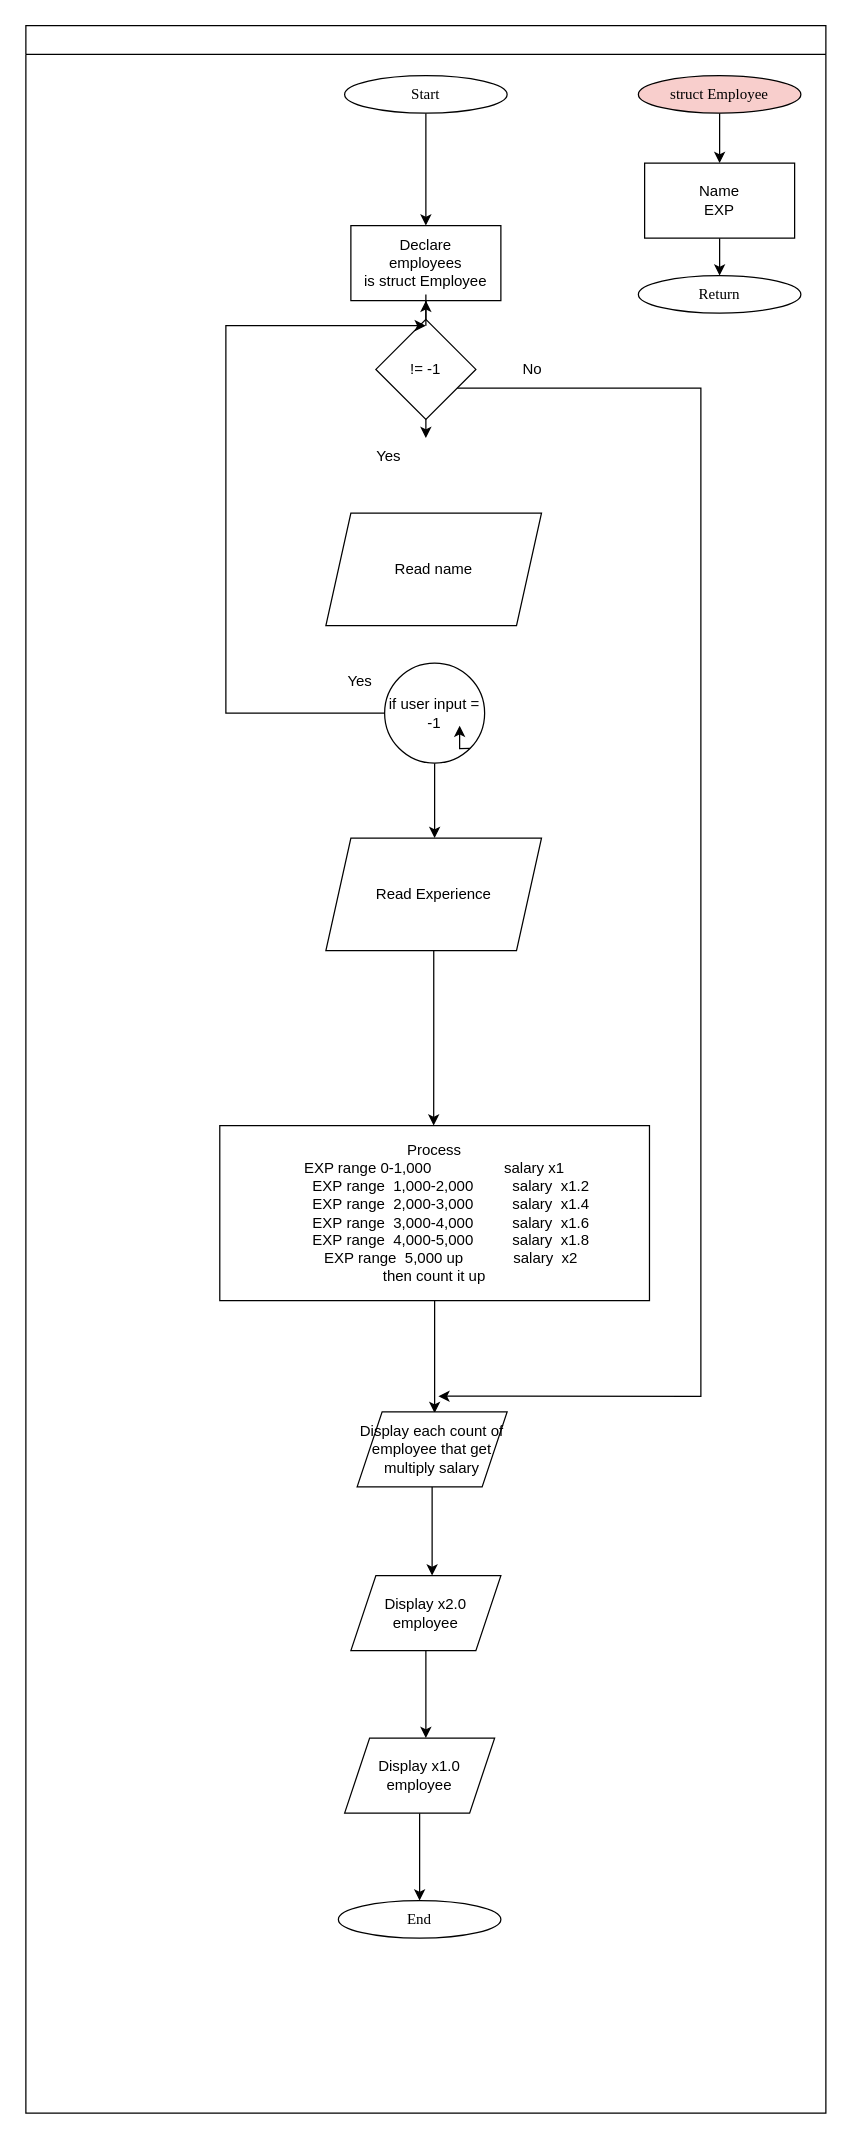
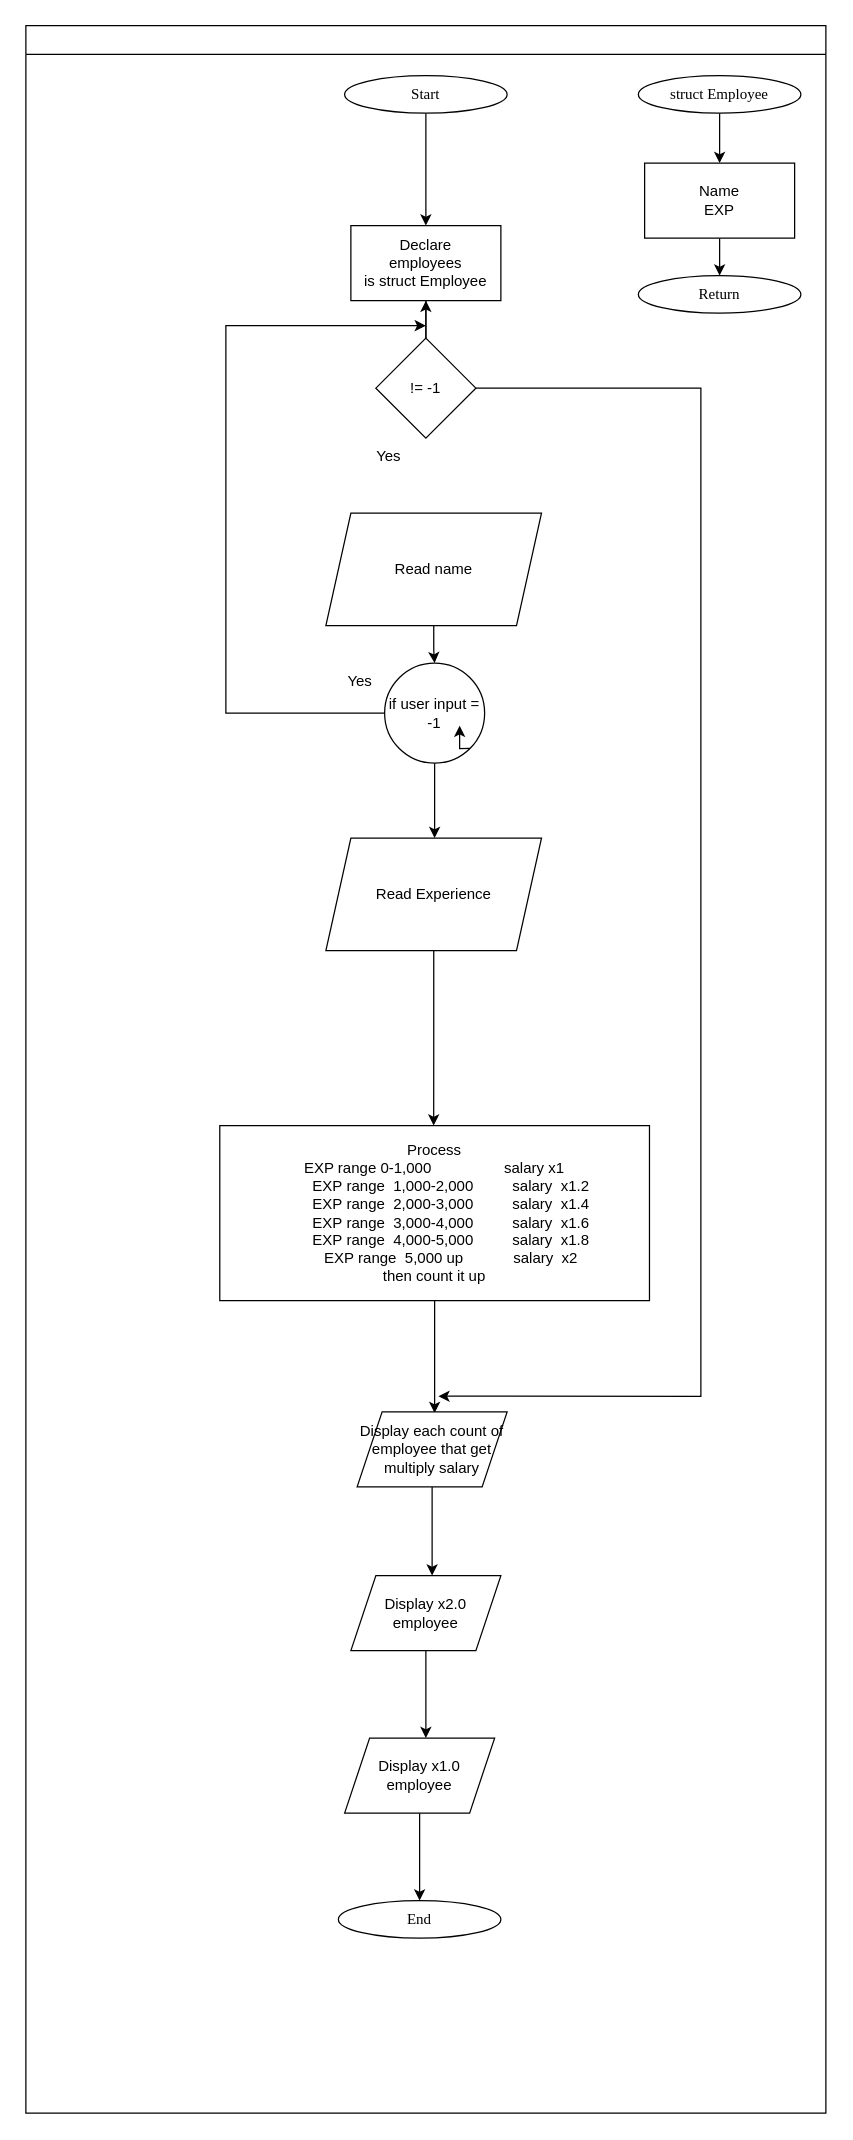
- <mxCell id="9" value="&lt;font data-font-src=&quot;https://fonts.googleapis.com/css?family=Sarabun&quot; face=&quot;Sarabun&quot;&gt;struct Employee&lt;/font&gt;" style="ellipse;whiteSpace=wrap;html=1;fillColor=#f8cecc;" parent="2" vertex="1"><mxGeometry x="490" y="40" width="130" height="30" as="geometry" /></mxCell>
+ <mxCell id="9" value="&lt;font data-font-src=&quot;https://fonts.googleapis.com/css?family=Sarabun&quot; face=&quot;Sarabun&quot;&gt;struct Employee&lt;/font&gt;" style="ellipse;whiteSpace=wrap;html=1;" parent="2" vertex="1"><mxGeometry x="490" y="40" width="130" height="30" as="geometry" /></mxCell>
- <mxCell id="16" value="!= -1" style="rhombus;whiteSpace=wrap;html=1;" vertex="1" parent="2"><mxGeometry x="280" y="235" width="80" height="80" as="geometry" /></mxCell>
+ <mxCell id="16" value="!= -1" style="rhombus;whiteSpace=wrap;html=1;" vertex="1" parent="2"><mxGeometry x="280" y="250" width="80" height="80" as="geometry" /></mxCell>
- <mxCell id="34" value="No" style="text;html=1;align=center;verticalAlign=middle;resizable=0;points=[];autosize=1;strokeColor=none;fillColor=none;" vertex="1" parent="2"><mxGeometry x="385" y="260" width="40" height="30" as="geometry" /></mxCell>
+ <mxCell id="20" value="" style="edgeStyle=orthogonalEdgeStyle;rounded=0;orthogonalLoop=1;jettySize=auto;html=1;" edge="1" parent="2" source="7" target="19"><mxGeometry relative="1" as="geometry"><mxPoint x="-350" y="740" as="targetPoint" /><mxPoint x="-414" y="540" as="sourcePoint" /></mxGeometry></mxCell>
